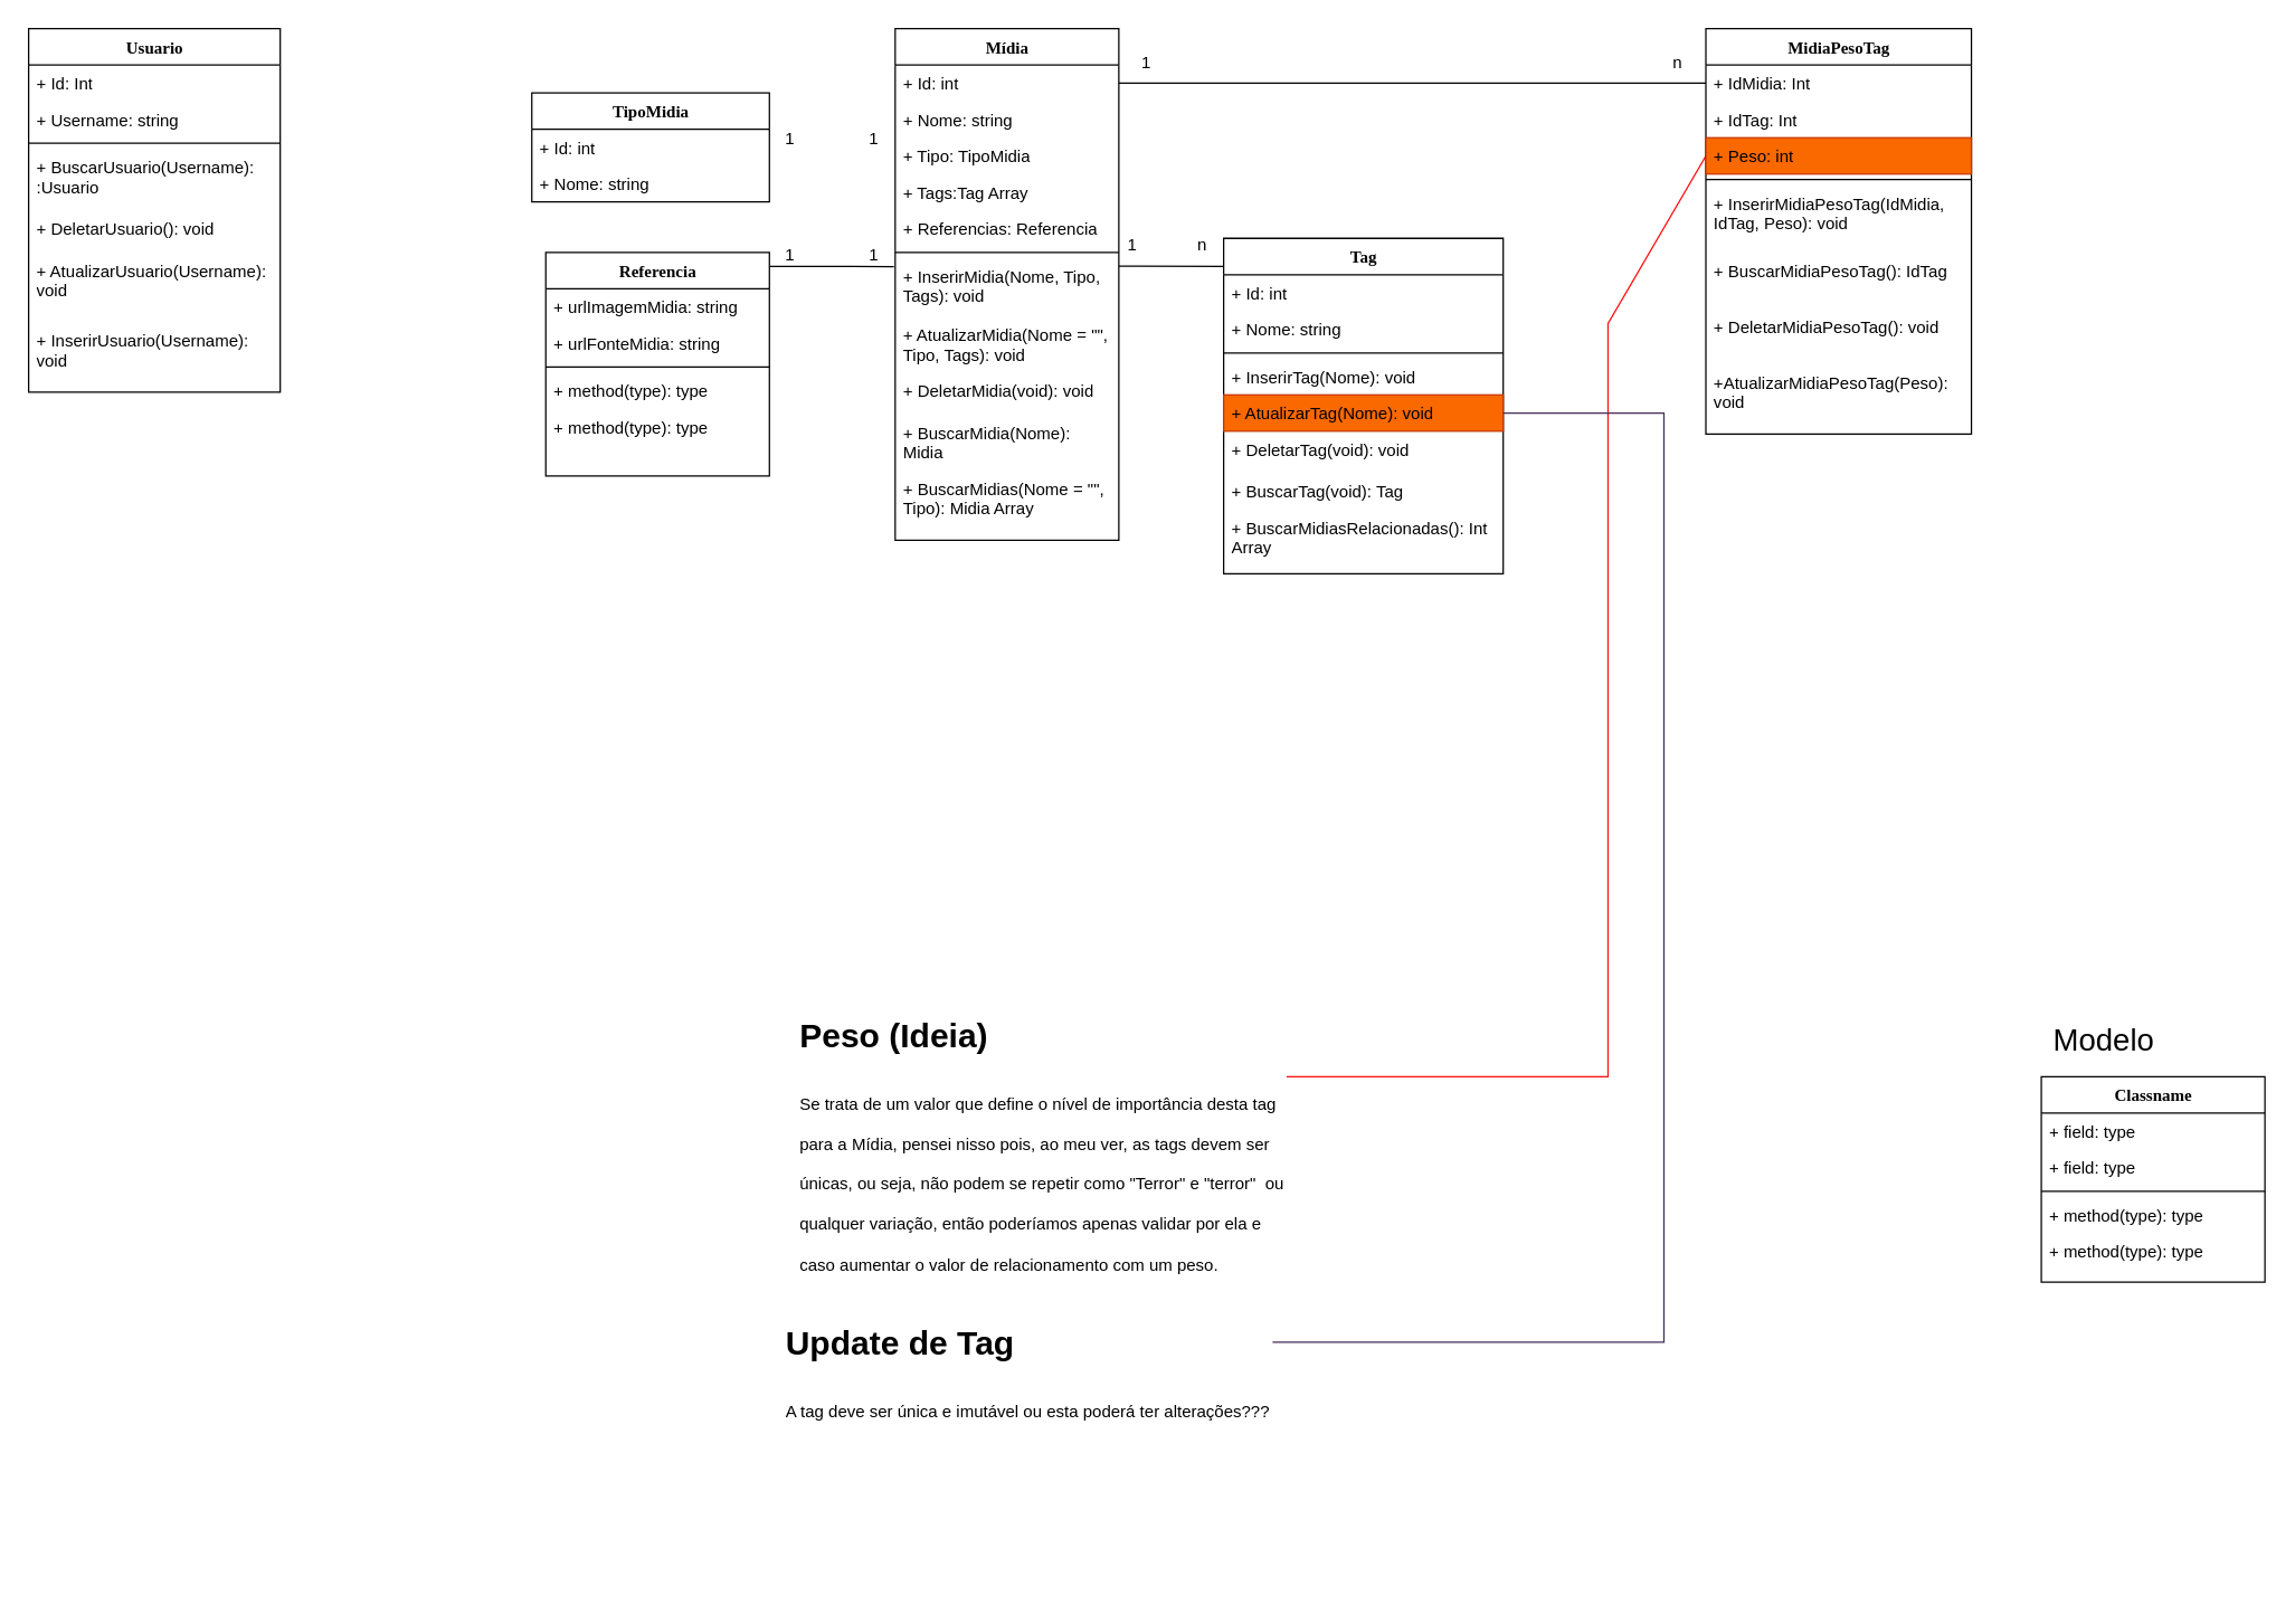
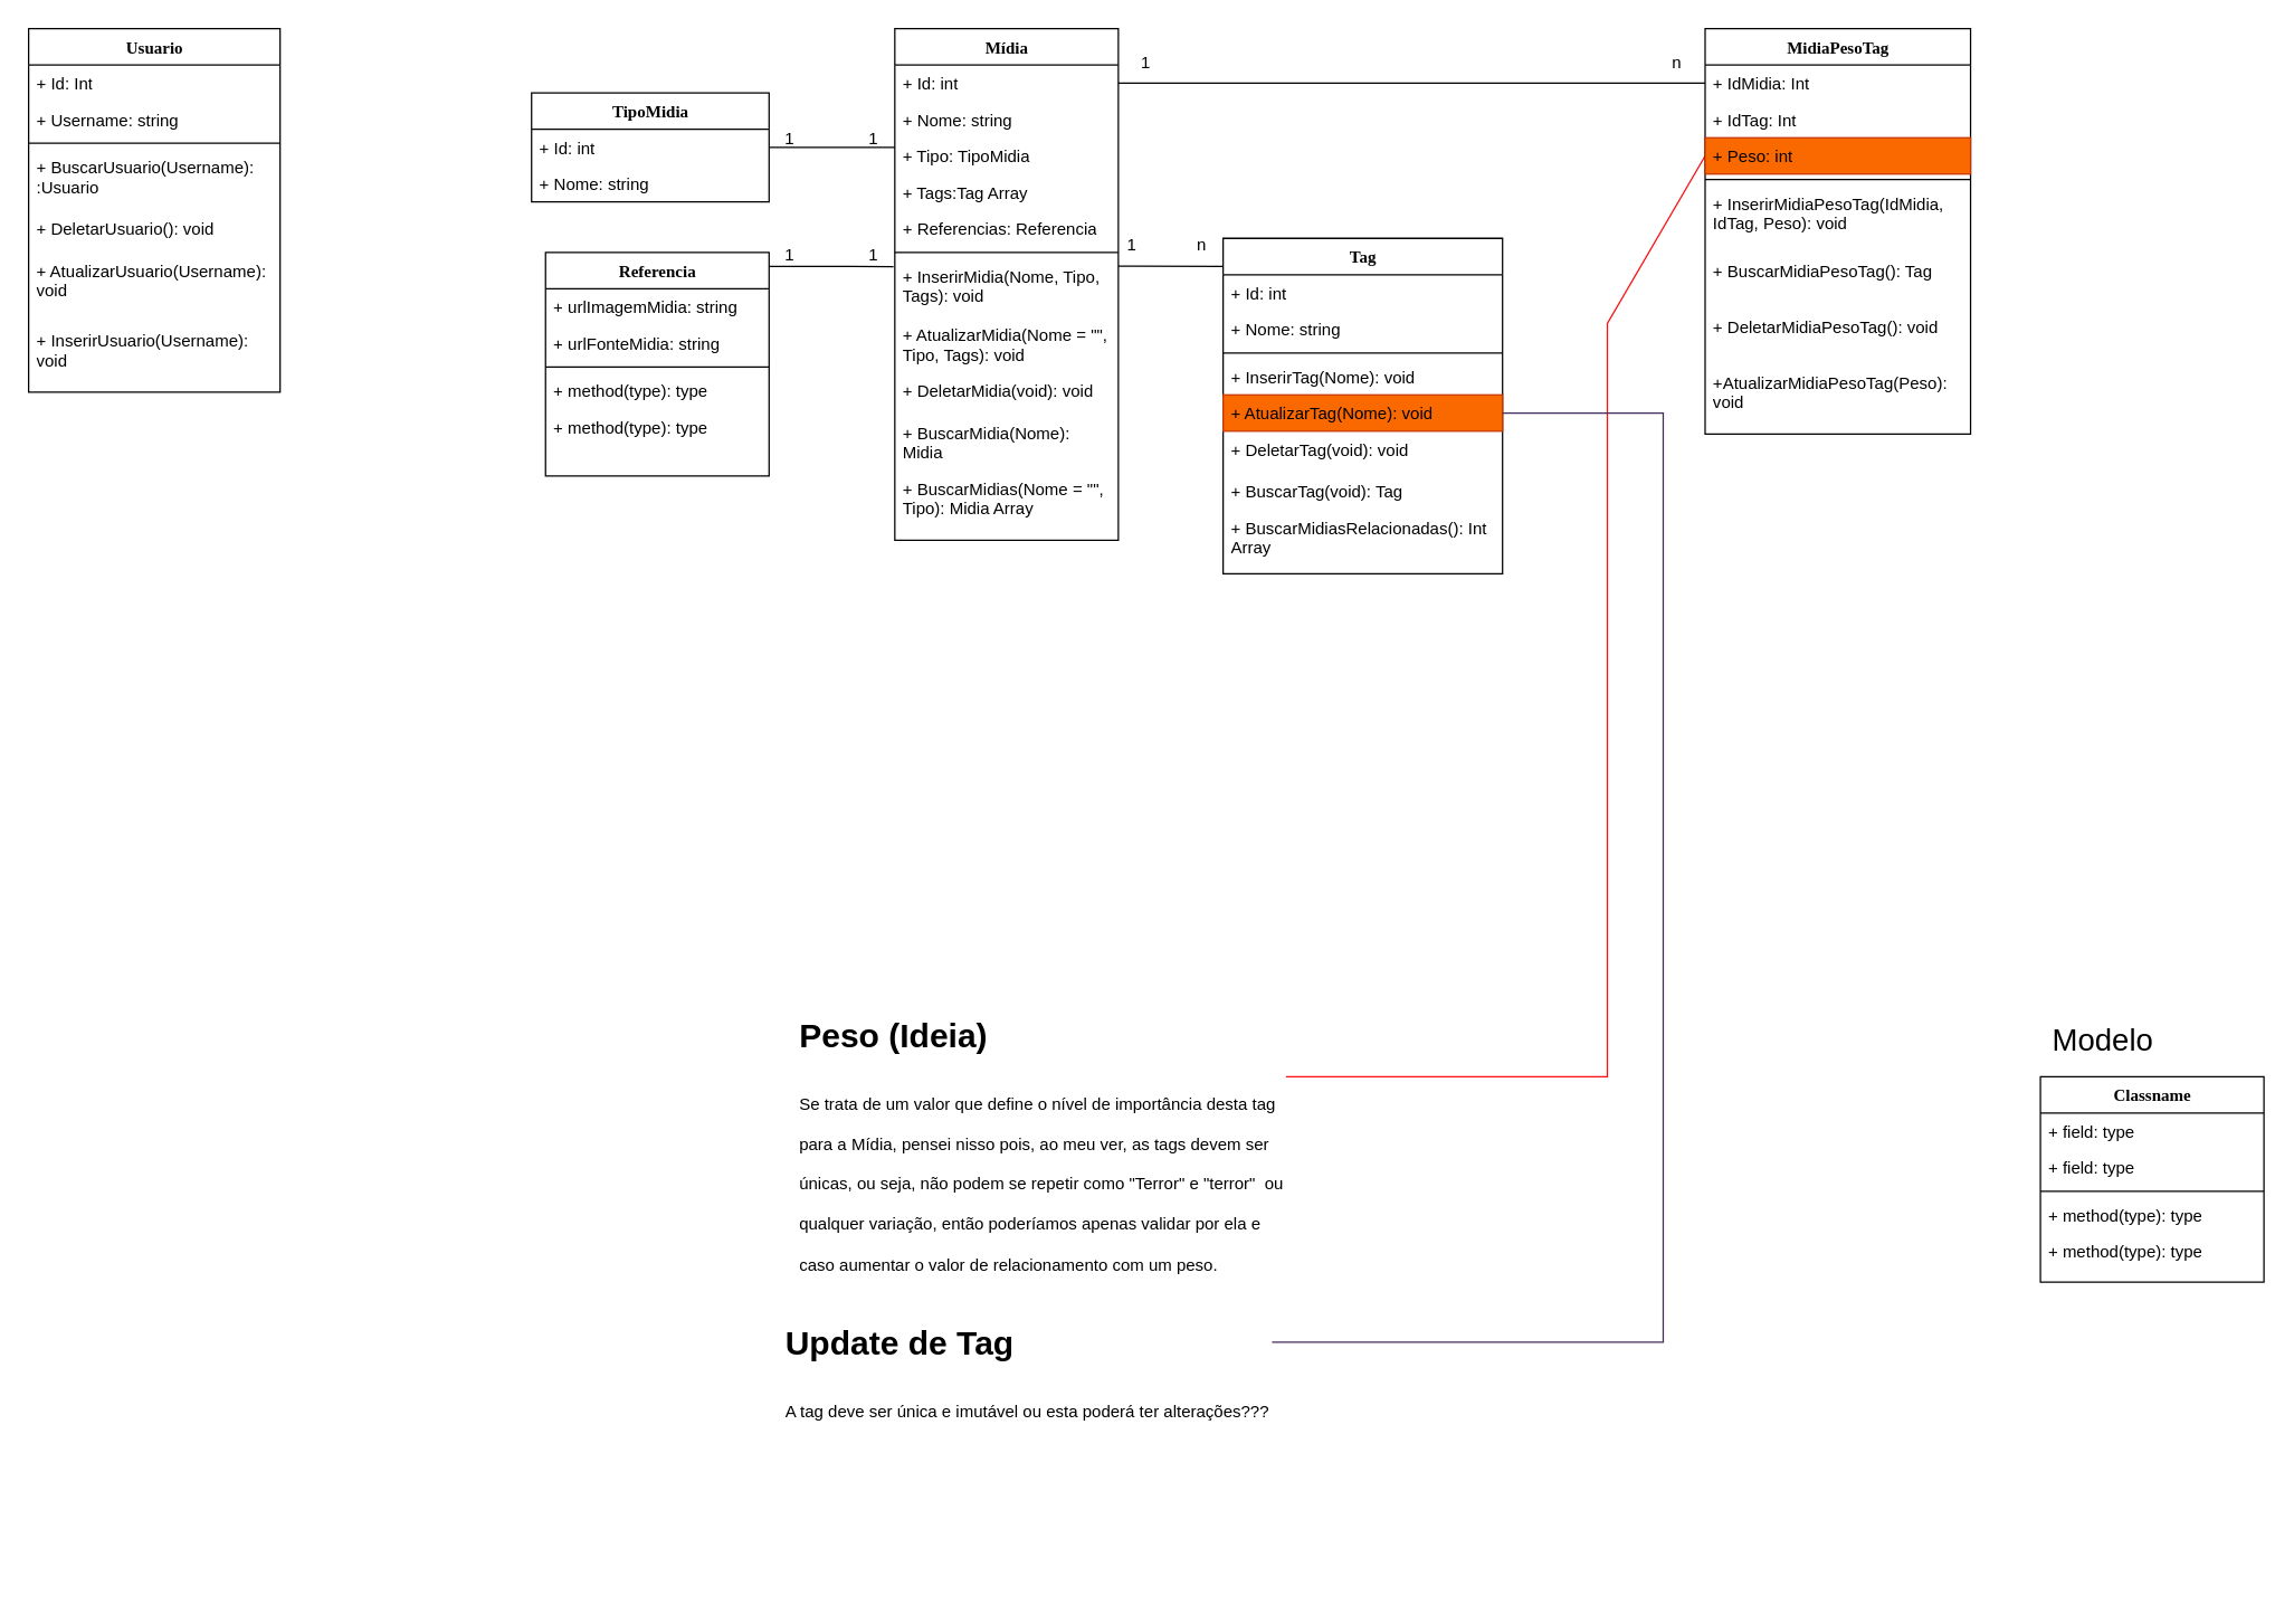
+ <mxCell id="23" style="edgeStyle=elbowEdgeStyle;html=1;labelBackgroundColor=none;startFill=0;startSize=8;endArrow=none;endFill=0;endSize=16;fontFamily=Verdana;fontSize=12;elbow=vertical;" parent="1" source="2" target="14" edge="1"><mxGeometry relative="1" as="geometry"><mxPoint x="800" y="219.882" as="sourcePoint" /></mxGeometry></mxCell>
- <mxCell id="47" value="+ BuscarMidiaPesoTag&lt;span style=&quot;background-color: initial;&quot;&gt;(): IdTag&lt;/span&gt;" style="text;html=1;strokeColor=none;fillColor=none;align=left;verticalAlign=top;spacingLeft=4;spacingRight=4;whiteSpace=wrap;overflow=hidden;rotatable=0;points=[[0,0.5],[1,0.5]];portConstraint=eastwest;" vertex="1" parent="41"><mxGeometry y="160" width="190" height="40" as="geometry" /></mxCell>
+ <mxCell id="47" value="+ BuscarMidiaPesoTag&lt;span style=&quot;background-color: initial;&quot;&gt;(): Tag&lt;/span&gt;" style="text;html=1;strokeColor=none;fillColor=none;align=left;verticalAlign=top;spacingLeft=4;spacingRight=4;whiteSpace=wrap;overflow=hidden;rotatable=0;points=[[0,0.5],[1,0.5]];portConstraint=eastwest;" vertex="1" parent="41"><mxGeometry y="160" width="190" height="40" as="geometry" /></mxCell>
